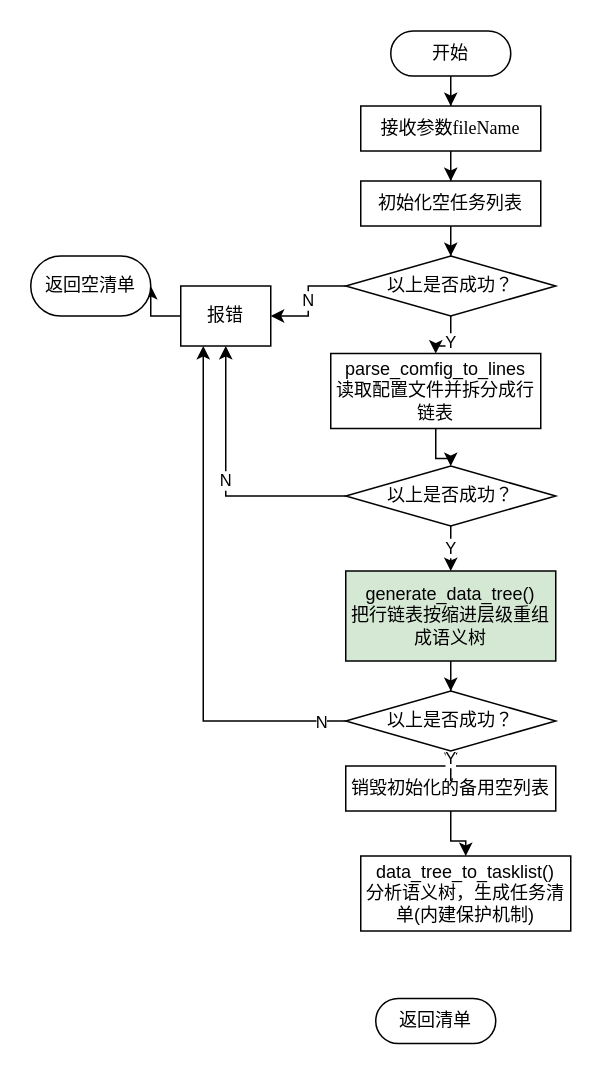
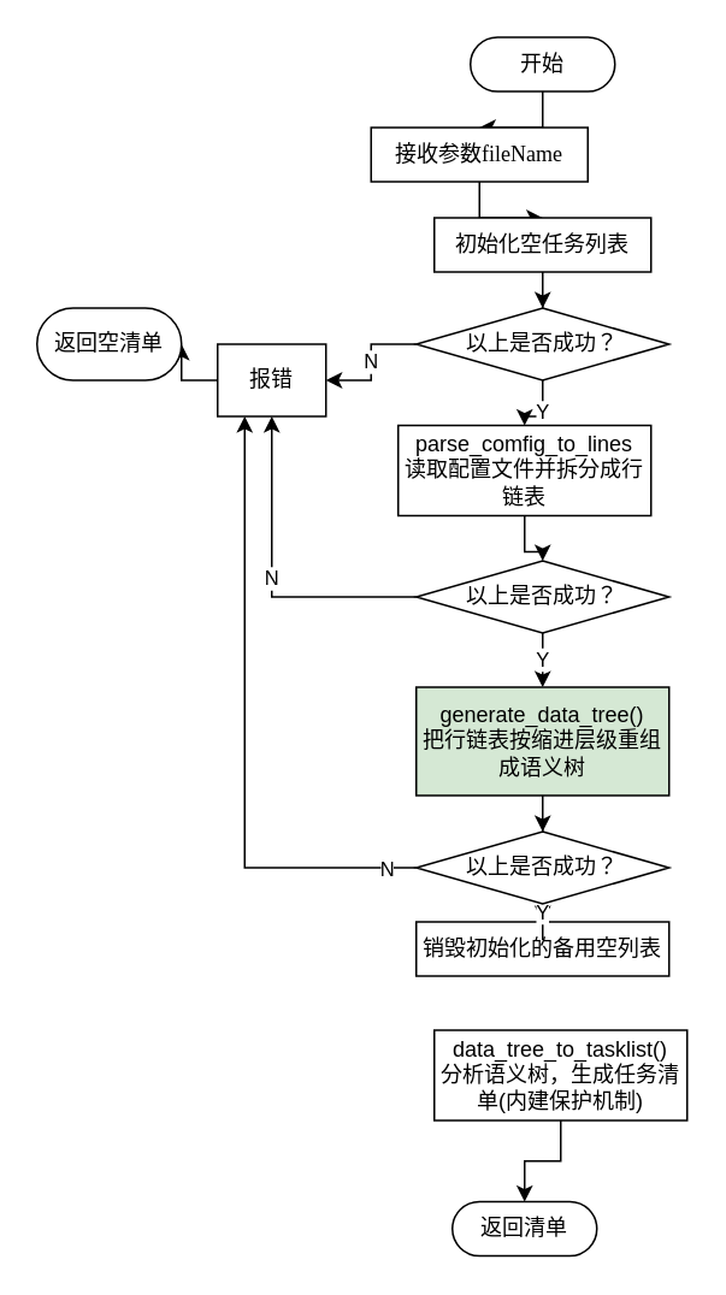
- <mxCell id="10" value="&lt;font face=&quot;Lucida Console&quot;&gt;接收参数fileName&lt;/font&gt;" style="rounded=0;whiteSpace=wrap;html=1;" vertex="1" parent="1"><mxGeometry x="240" y="70" width="120" height="30" as="geometry" /></mxCell>
+ <mxCell id="10" value="&lt;font face=&quot;Lucida Console&quot;&gt;接收参数fileName&lt;/font&gt;" style="rounded=0;whiteSpace=wrap;html=1;" vertex="1" parent="1"><mxGeometry x="205" y="70" width="120" height="30" as="geometry" /></mxCell>
- <mxCell id="23" value="" style="edgeStyle=orthogonalEdgeStyle;rounded=0;orthogonalLoop=1;jettySize=auto;html=1;" edge="1" parent="1" source="24" target="19"><mxGeometry relative="1" as="geometry" /></mxCell>
+ <mxCell id="18" value="" style="edgeStyle=orthogonalEdgeStyle;rounded=0;orthogonalLoop=1;jettySize=auto;html=1;" edge="1" parent="1" source="19" target="29"><mxGeometry relative="1" as="geometry" /></mxCell>
